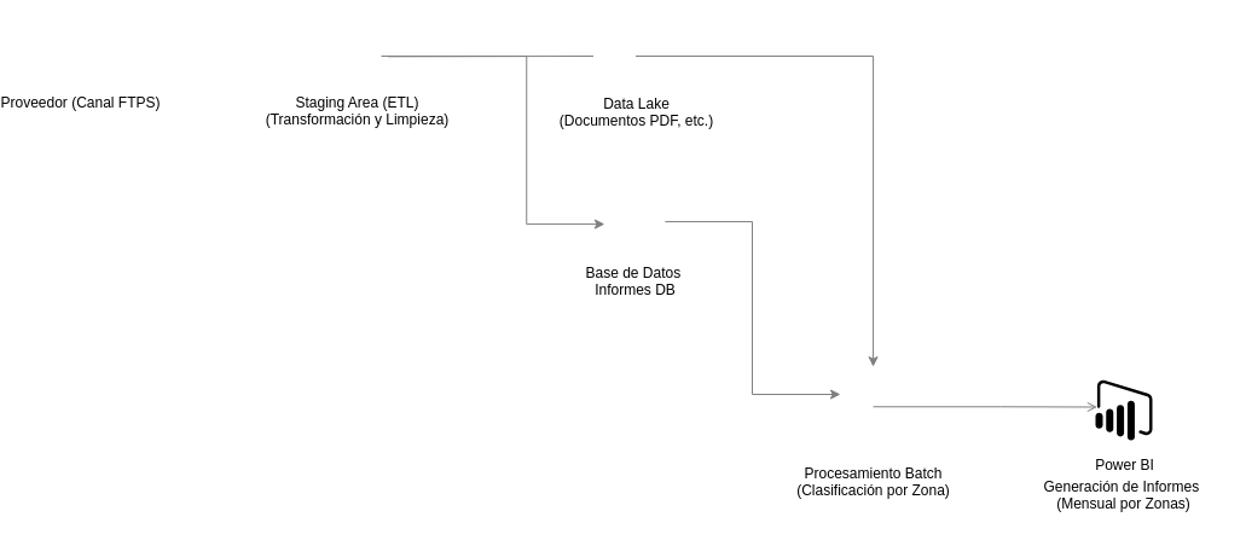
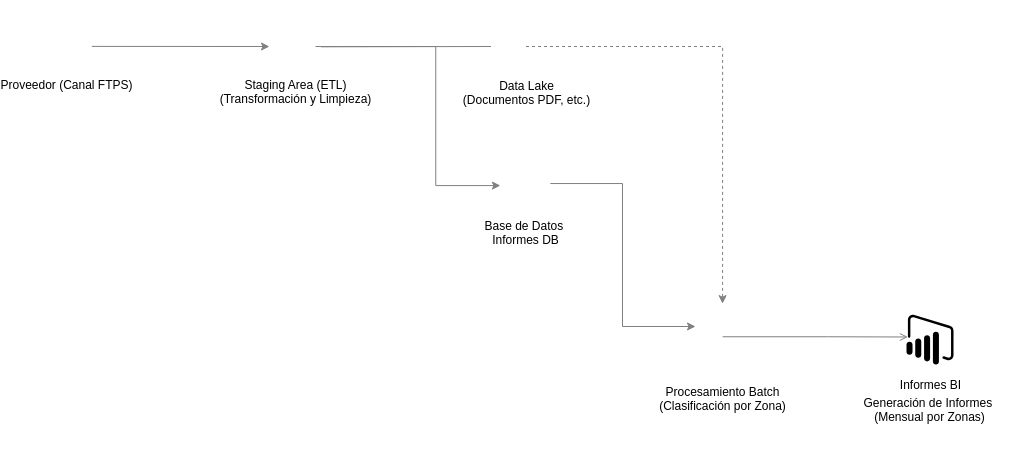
+ <mxCell id="2" style="edgeStyle=elbowEdgeStyle;rounded=0;orthogonalLoop=1;jettySize=auto;elbow=vertical;html=1;strokeColor=#808080;entryX=-0.032;entryY=0.493;entryDx=0;entryDy=0;entryPerimeter=0;exitX=1.016;exitY=0.498;exitDx=0;exitDy=0;exitPerimeter=0;" edge="1" parent="1" source="7" target="8"><mxGeometry relative="1" as="geometry"><mxPoint x="630.5" y="-132.5" as="sourcePoint" /><mxPoint x="890.5" y="-132.5" as="targetPoint" /></mxGeometry></mxCell>
- <mxCell id="13" style="edgeStyle=orthogonalEdgeStyle;rounded=0;orthogonalLoop=1;jettySize=auto;html=1;entryX=0.5;entryY=0.037;entryDx=0;entryDy=0;entryPerimeter=0;strokeColor=#808080;" edge="1" parent="1" source="9" target="11"><mxGeometry relative="1" as="geometry" /></mxCell>
+ <mxCell id="13" style="edgeStyle=orthogonalEdgeStyle;rounded=0;orthogonalLoop=1;jettySize=auto;html=1;entryX=0.5;entryY=0.037;entryDx=0;entryDy=0;entryPerimeter=0;strokeColor=#808080;dashed=1;" edge="1" parent="1" source="9" target="11"><mxGeometry relative="1" as="geometry" /></mxCell>
- <mxCell id="12" value="Power BI" style="shadow=0;dashed=0;html=1;strokeColor=none;labelPosition=center;verticalLabelPosition=bottom;verticalAlign=top;align=center;shape=mxgraph.mscae.cloud.power_bi_embedded;fillColor=#000000;pointerEvents=1;labelBackgroundColor=#ffffff;spacingTop=7;" vertex="1" parent="1"><mxGeometry x="886" y="314" width="47" height="50" as="geometry" /></mxCell>
+ <mxCell id="12" value="Informes BI" style="shadow=0;dashed=0;html=1;strokeColor=none;labelPosition=center;verticalLabelPosition=bottom;verticalAlign=top;align=center;shape=mxgraph.mscae.cloud.power_bi_embedded;fillColor=#000000;pointerEvents=1;labelBackgroundColor=#ffffff;spacingTop=7;" vertex="1" parent="1"><mxGeometry x="886" y="314" width="47" height="50" as="geometry" /></mxCell>
